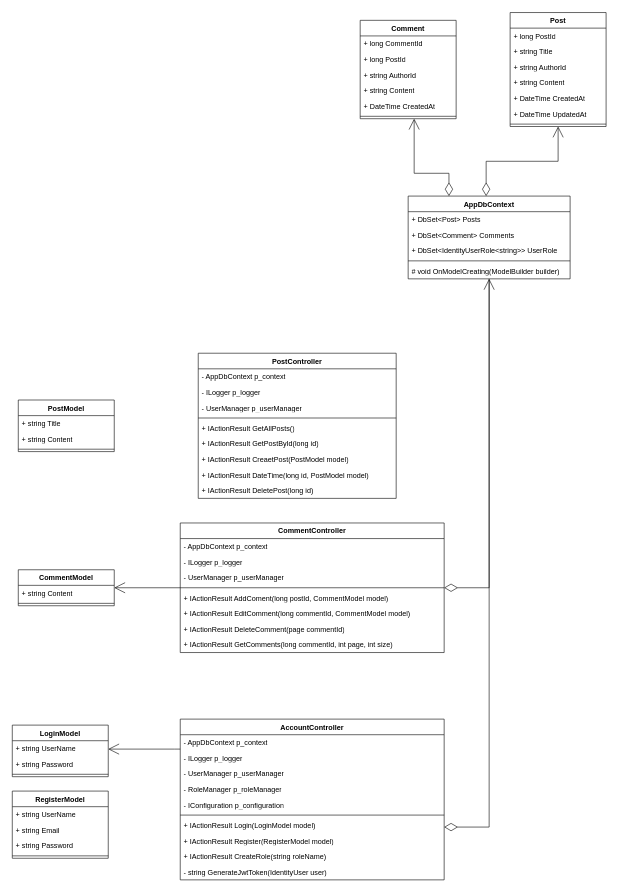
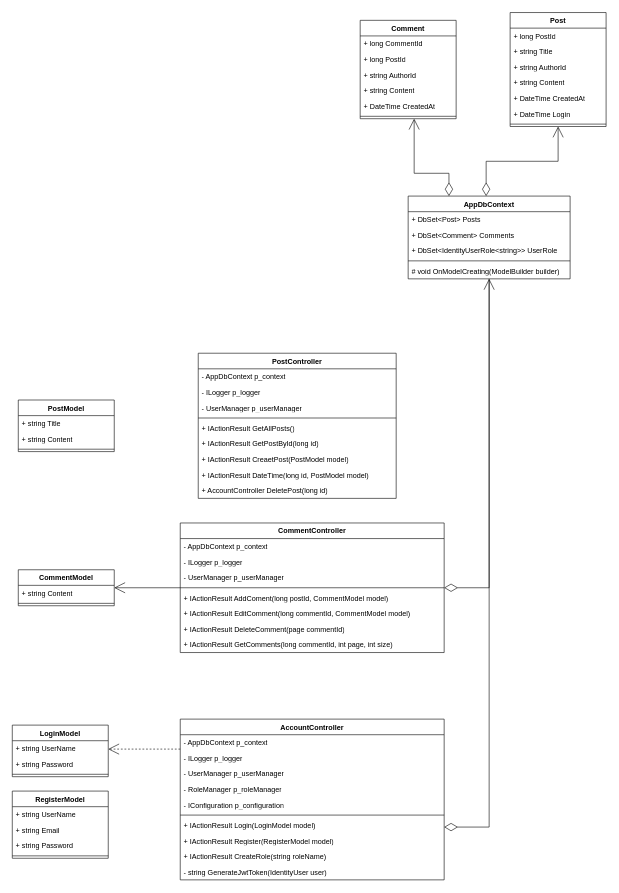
- <mxCell id="39" value="+ DateTime UpdatedAt" style="text;strokeColor=none;fillColor=none;align=left;verticalAlign=top;spacingLeft=4;spacingRight=4;overflow=hidden;rotatable=0;points=[[0,0.5],[1,0.5]];portConstraint=eastwest;whiteSpace=wrap;html=1;" parent="33" vertex="1"><mxGeometry y="156" width="160" height="26" as="geometry" /></mxCell>
+ <mxCell id="39" value="+ DateTime Login" style="text;strokeColor=none;fillColor=none;align=left;verticalAlign=top;spacingLeft=4;spacingRight=4;overflow=hidden;rotatable=0;points=[[0,0.5],[1,0.5]];portConstraint=eastwest;whiteSpace=wrap;html=1;" parent="33" vertex="1"><mxGeometry y="156" width="160" height="26" as="geometry" /></mxCell>
- <mxCell id="50" value="+ IActionResult DeletePost(long id)" style="text;strokeColor=none;fillColor=none;align=left;verticalAlign=top;spacingLeft=4;spacingRight=4;overflow=hidden;rotatable=0;points=[[0,0.5],[1,0.5]];portConstraint=eastwest;whiteSpace=wrap;html=1;" parent="41" vertex="1"><mxGeometry y="216" width="330" height="26" as="geometry" /></mxCell>
+ <mxCell id="50" value="+ AccountController DeletePost(long id)" style="text;strokeColor=none;fillColor=none;align=left;verticalAlign=top;spacingLeft=4;spacingRight=4;overflow=hidden;rotatable=0;points=[[0,0.5],[1,0.5]];portConstraint=eastwest;whiteSpace=wrap;html=1;" parent="41" vertex="1"><mxGeometry y="216" width="330" height="26" as="geometry" /></mxCell>
- <mxCell id="73" style="edgeStyle=orthogonalEdgeStyle;rounded=0;orthogonalLoop=1;jettySize=auto;html=1;endArrow=open;endFill=0;endSize=16;" parent="1" source="62" target="13" edge="1"><mxGeometry relative="1" as="geometry"><mxPoint x="300" y="979" as="sourcePoint" /><mxPoint x="190" y="979" as="targetPoint" /><Array as="points"><mxPoint x="290" y="1248" /><mxPoint x="290" y="1248" /></Array></mxGeometry></mxCell>
+ <mxCell id="73" style="edgeStyle=orthogonalEdgeStyle;rounded=0;orthogonalLoop=1;jettySize=auto;html=1;endArrow=open;endFill=0;endSize=16;dashed=1;" parent="1" source="62" target="13" edge="1"><mxGeometry relative="1" as="geometry"><mxPoint x="300" y="979" as="sourcePoint" /><mxPoint x="190" y="979" as="targetPoint" /><Array as="points"><mxPoint x="290" y="1248" /><mxPoint x="290" y="1248" /></Array></mxGeometry></mxCell>
